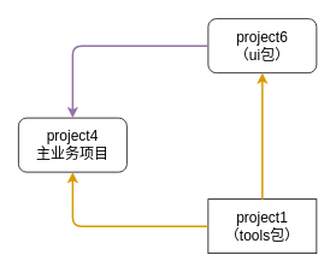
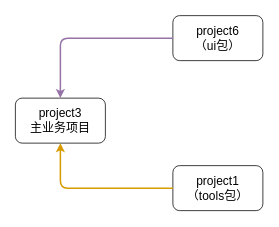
- <mxCell id="5" value="" style="endArrow=classic;html=1;exitX=0.5;exitY=0;exitDx=0;exitDy=0;entryX=0.5;entryY=1;entryDx=0;entryDy=0;jumpSize=24;strokeWidth=2;fillColor=#ffe6cc;strokeColor=#d79b00;" parent="1" source="4" target="3" edge="1"><mxGeometry width="50" height="50" relative="1" as="geometry"><mxPoint x="20" y="350" as="sourcePoint" /><mxPoint x="70" y="300" as="targetPoint" /></mxGeometry></mxCell>
- <mxCell id="2" value="&lt;font style=&quot;font-size: 16px&quot;&gt;project4&lt;br&gt;主业务项目&lt;br&gt;&lt;/font&gt;" style="rounded=1;whiteSpace=wrap;html=1;" parent="1" vertex="1"><mxGeometry x="20" y="130" width="120" height="60" as="geometry" /></mxCell>
+ <mxCell id="2" value="&lt;font style=&quot;font-size: 16px&quot;&gt;project3&lt;br&gt;主业务项目&lt;br&gt;&lt;/font&gt;" style="rounded=1;whiteSpace=wrap;html=1;" parent="1" vertex="1"><mxGeometry x="20" y="130" width="120" height="60" as="geometry" /></mxCell>
- <mxCell id="4" value="&lt;font style=&quot;font-size: 16px&quot;&gt;project1&lt;br&gt;（tools包）&lt;br&gt;&lt;/font&gt;" style="whiteSpace=wrap;html=1;rounded=0;" parent="1" vertex="1"><mxGeometry x="230" y="220" width="120" height="60" as="geometry" /></mxCell>
+ <mxCell id="4" value="&lt;font style=&quot;font-size: 16px&quot;&gt;project1&lt;br&gt;（tools包）&lt;br&gt;&lt;/font&gt;" style="rounded=1;whiteSpace=wrap;html=1;" parent="1" vertex="1"><mxGeometry x="230" y="220" width="120" height="60" as="geometry" /></mxCell>
